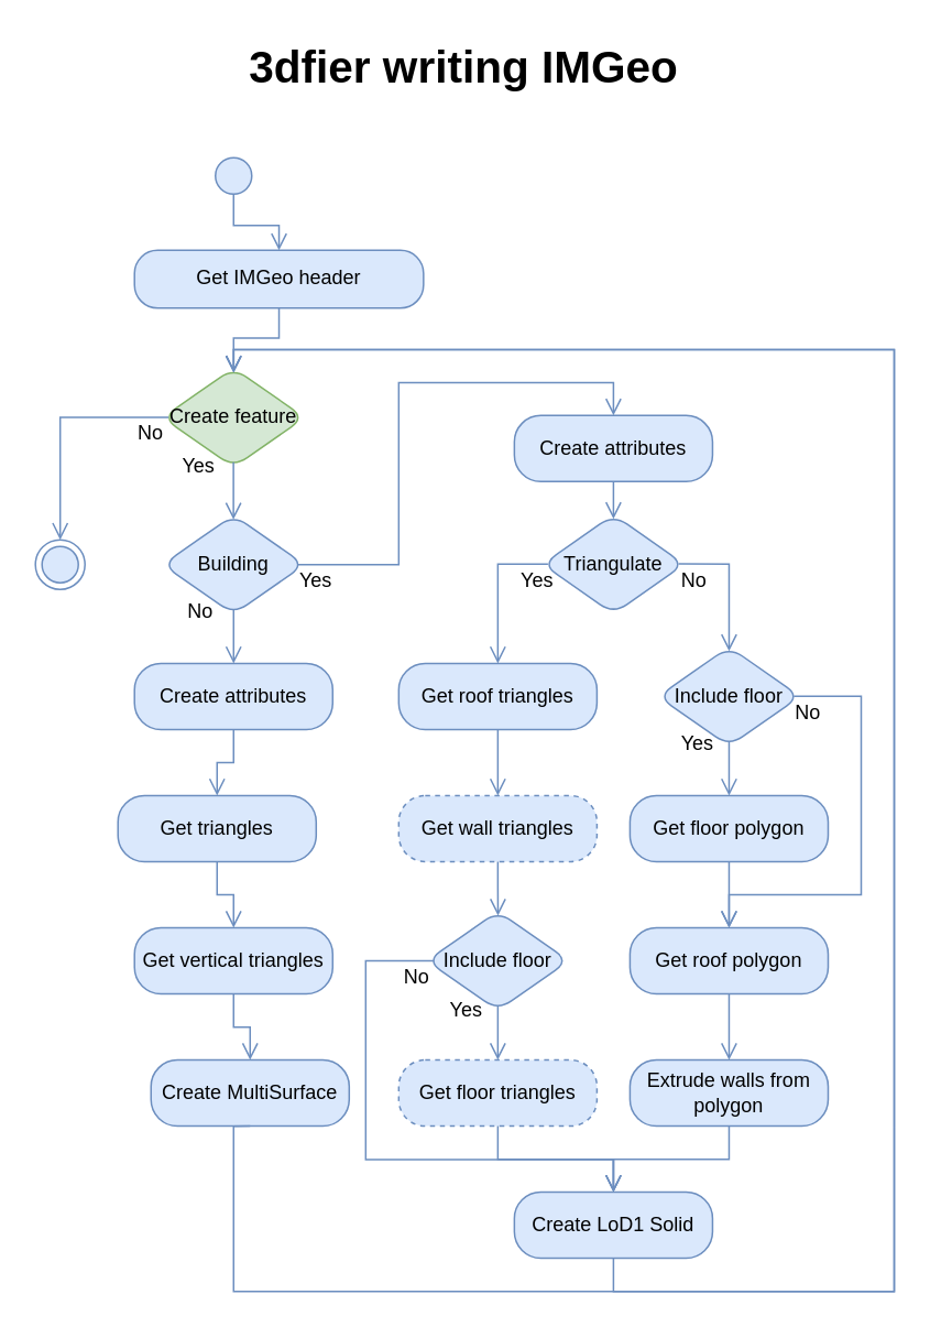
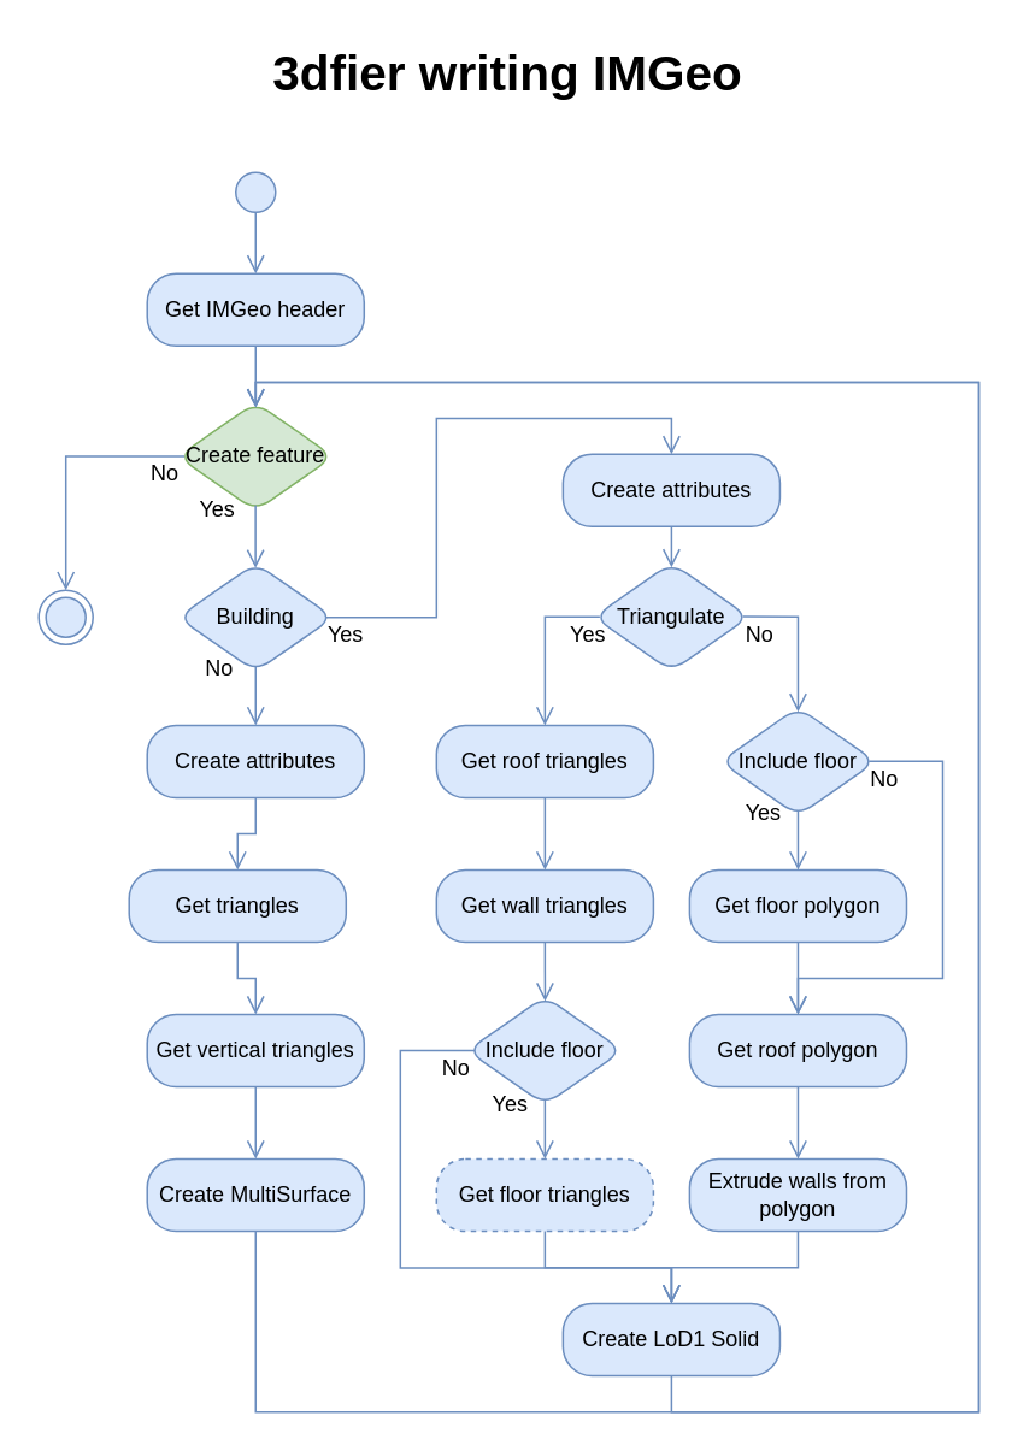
- <mxCell id="9" value="Get IMGeo header" style="rounded=1;whiteSpace=wrap;html=1;arcSize=40;fillColor=#dae8fc;strokeColor=#6c8ebf;shadow=0;" parent="1" vertex="1"><mxGeometry x="80.9" y="150.95" width="175" height="35" as="geometry" /></mxCell>
+ <mxCell id="9" value="Get IMGeo header" style="rounded=1;whiteSpace=wrap;html=1;arcSize=40;fillColor=#dae8fc;strokeColor=#6c8ebf;shadow=0;" parent="1" vertex="1"><mxGeometry x="80.9" y="150.95" width="120" height="40" as="geometry" /></mxCell>
- <mxCell id="24" value="Get wall triangles" style="rounded=1;whiteSpace=wrap;html=1;arcSize=40;fillColor=#dae8fc;strokeColor=#6c8ebf;shadow=0;dashed=1;" parent="1" vertex="1"><mxGeometry x="240.9" y="480.95" width="120" height="40" as="geometry" /></mxCell>
+ <mxCell id="24" value="Get wall triangles" style="rounded=1;whiteSpace=wrap;html=1;arcSize=40;fillColor=#dae8fc;strokeColor=#6c8ebf;shadow=0;" parent="1" vertex="1"><mxGeometry x="240.9" y="480.95" width="120" height="40" as="geometry" /></mxCell>
- <mxCell id="34" value="Create MultiSurface" style="rounded=1;whiteSpace=wrap;html=1;arcSize=40;fillColor=#dae8fc;strokeColor=#6c8ebf;shadow=0;" parent="1" vertex="1"><mxGeometry x="90.9" y="640.95" width="120" height="40" as="geometry" /></mxCell>
+ <mxCell id="34" value="Create MultiSurface" style="rounded=1;whiteSpace=wrap;html=1;arcSize=40;fillColor=#dae8fc;strokeColor=#6c8ebf;shadow=0;" parent="1" vertex="1"><mxGeometry x="80.9" y="640.95" width="120" height="40" as="geometry" /></mxCell>
